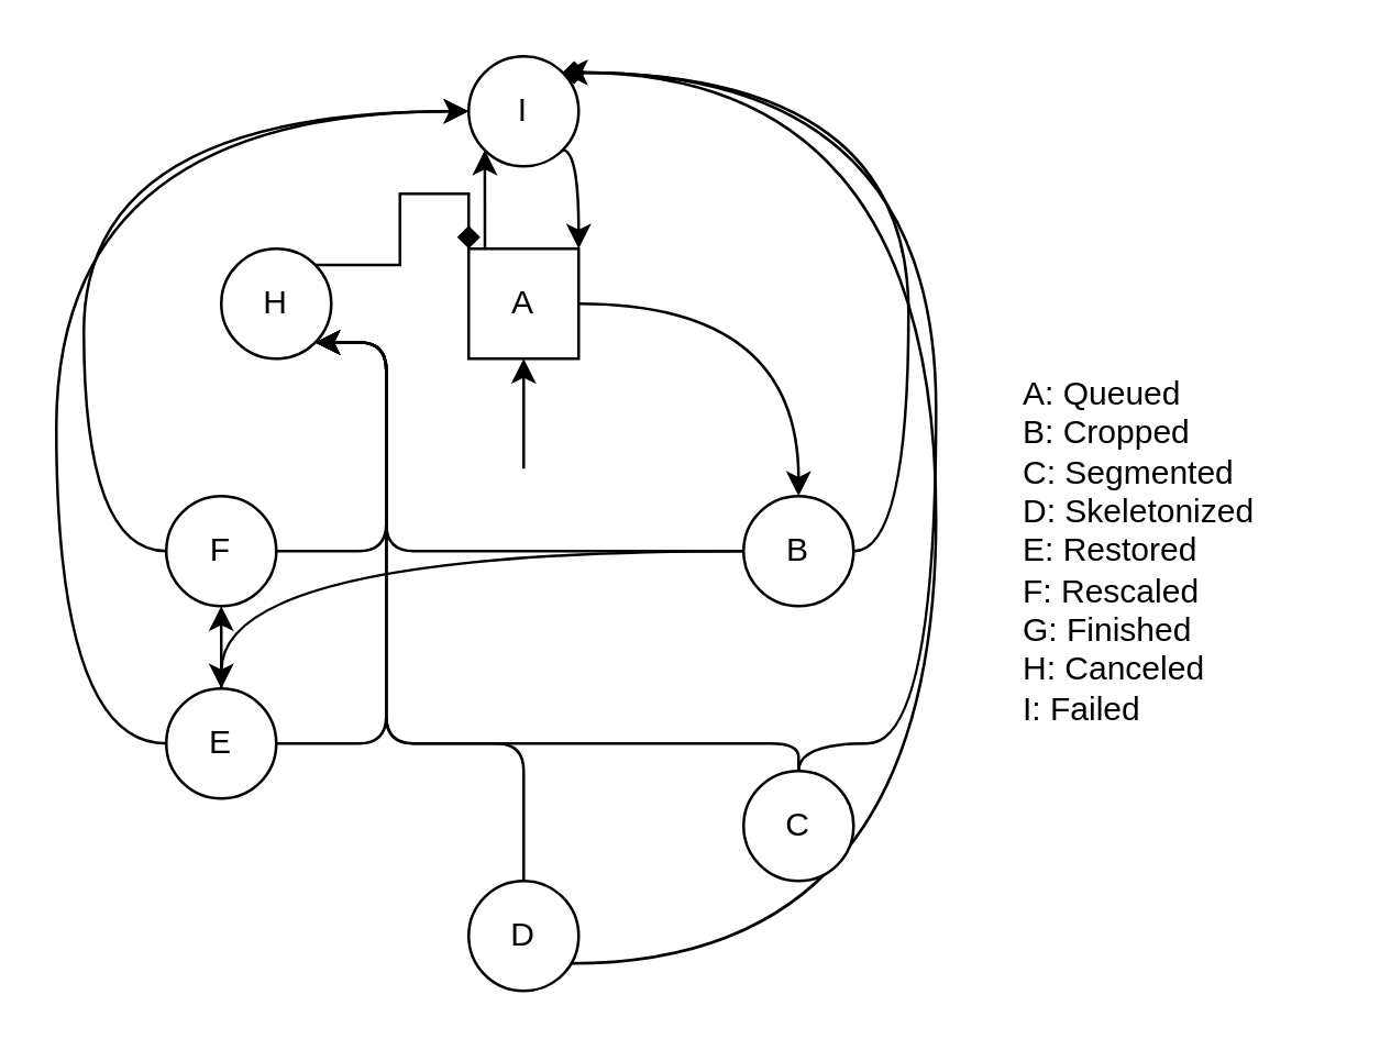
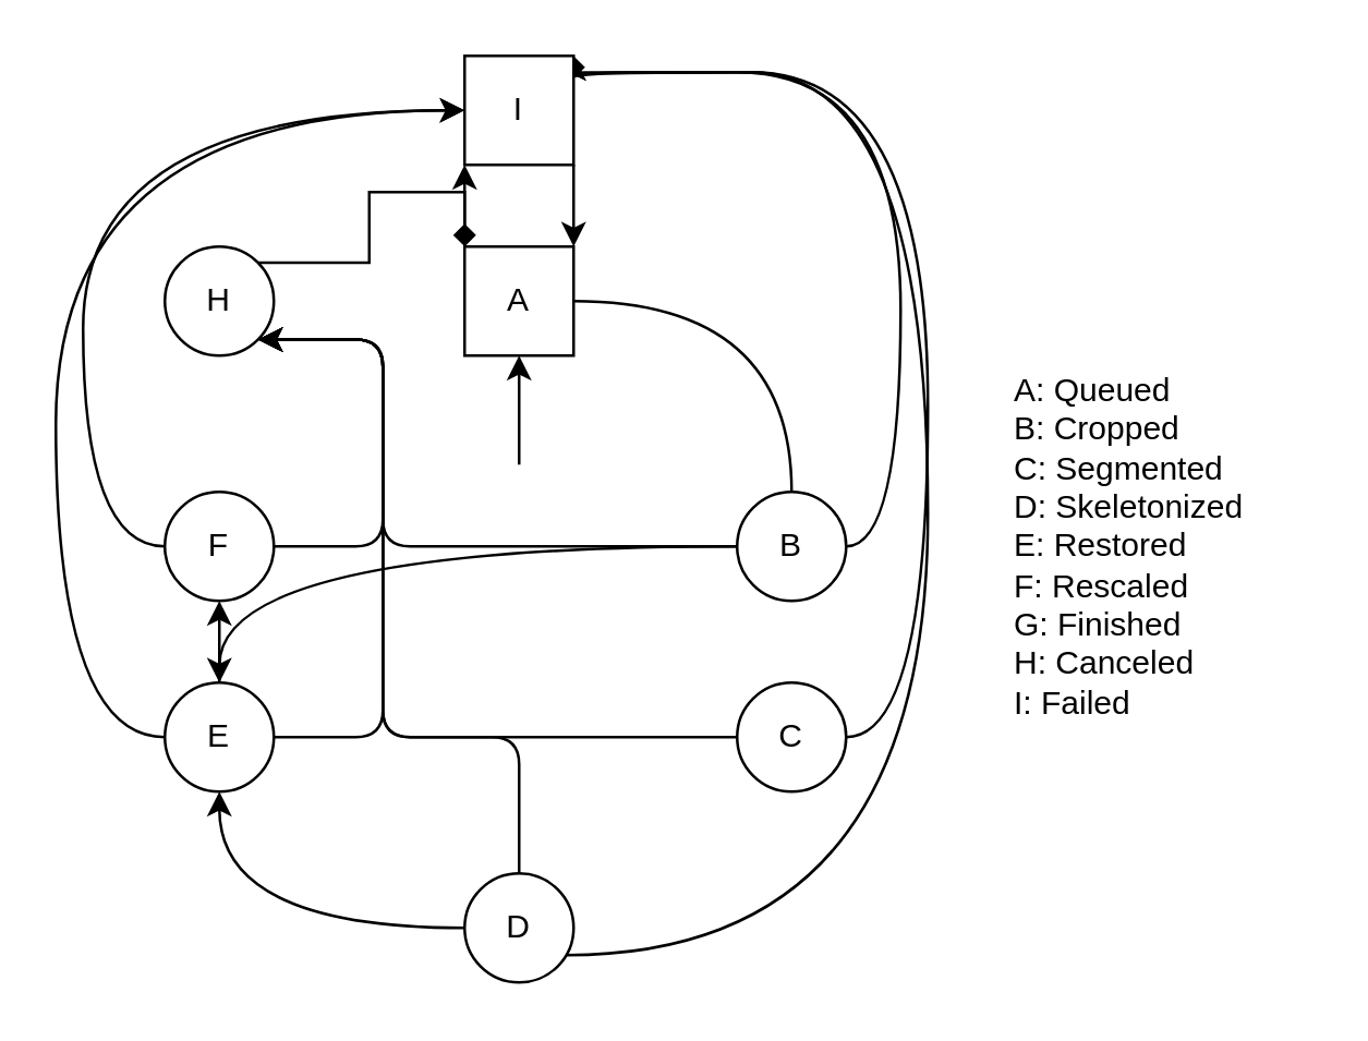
- <mxCell id="27" value="I" style="ellipse;whiteSpace=wrap;html=1;aspect=fixed;" parent="1" vertex="1"><mxGeometry x="170" y="20" width="40" height="40" as="geometry" /></mxCell>
+ <mxCell id="27" value="I" style="whiteSpace=wrap;html=1;aspect=fixed;rounded=0;" parent="1" vertex="1"><mxGeometry x="170" y="20" width="40" height="40" as="geometry" /></mxCell>
- <mxCell id="22" value="H" style="ellipse;whiteSpace=wrap;html=1;aspect=fixed;" parent="1" vertex="1"><mxGeometry x="80" y="90" width="40" height="40" as="geometry" /></mxCell>
+ <mxCell id="22" value="H" style="ellipse;whiteSpace=wrap;html=1;aspect=fixed;" parent="1" vertex="1"><mxGeometry x="60" y="90" width="40" height="40" as="geometry" /></mxCell>
- <mxCell id="2" style="edgeStyle=orthogonalEdgeStyle;rounded=1;orthogonalLoop=1;jettySize=auto;html=1;entryX=0.5;entryY=0;entryDx=0;entryDy=0;curved=1;" parent="1" source="4" target="12" edge="1"><mxGeometry relative="1" as="geometry"><Array as="points"><mxPoint x="290" y="110" /></Array></mxGeometry></mxCell>
+ <mxCell id="2" style="edgeStyle=orthogonalEdgeStyle;rounded=1;orthogonalLoop=1;jettySize=auto;html=1;entryX=0.5;entryY=0;entryDx=0;entryDy=0;curved=1;endArrow=none;" parent="1" source="4" target="12" edge="1"><mxGeometry relative="1" as="geometry"><Array as="points"><mxPoint x="290" y="110" /></Array></mxGeometry></mxCell>
- <mxCell id="15" value="C" style="ellipse;whiteSpace=wrap;html=1;aspect=fixed;" parent="1" vertex="1"><mxGeometry x="270" y="280" width="40" height="40" as="geometry" /></mxCell>
+ <mxCell id="15" value="C" style="ellipse;whiteSpace=wrap;html=1;aspect=fixed;" parent="1" vertex="1"><mxGeometry x="270" y="250" width="40" height="40" as="geometry" /></mxCell>
+ <mxCell id="5" style="edgeStyle=orthogonalEdgeStyle;orthogonalLoop=1;jettySize=auto;html=1;entryX=0.5;entryY=1;entryDx=0;entryDy=0;curved=1;" parent="1" source="8" target="19" edge="1"><mxGeometry relative="1" as="geometry" /></mxCell>
